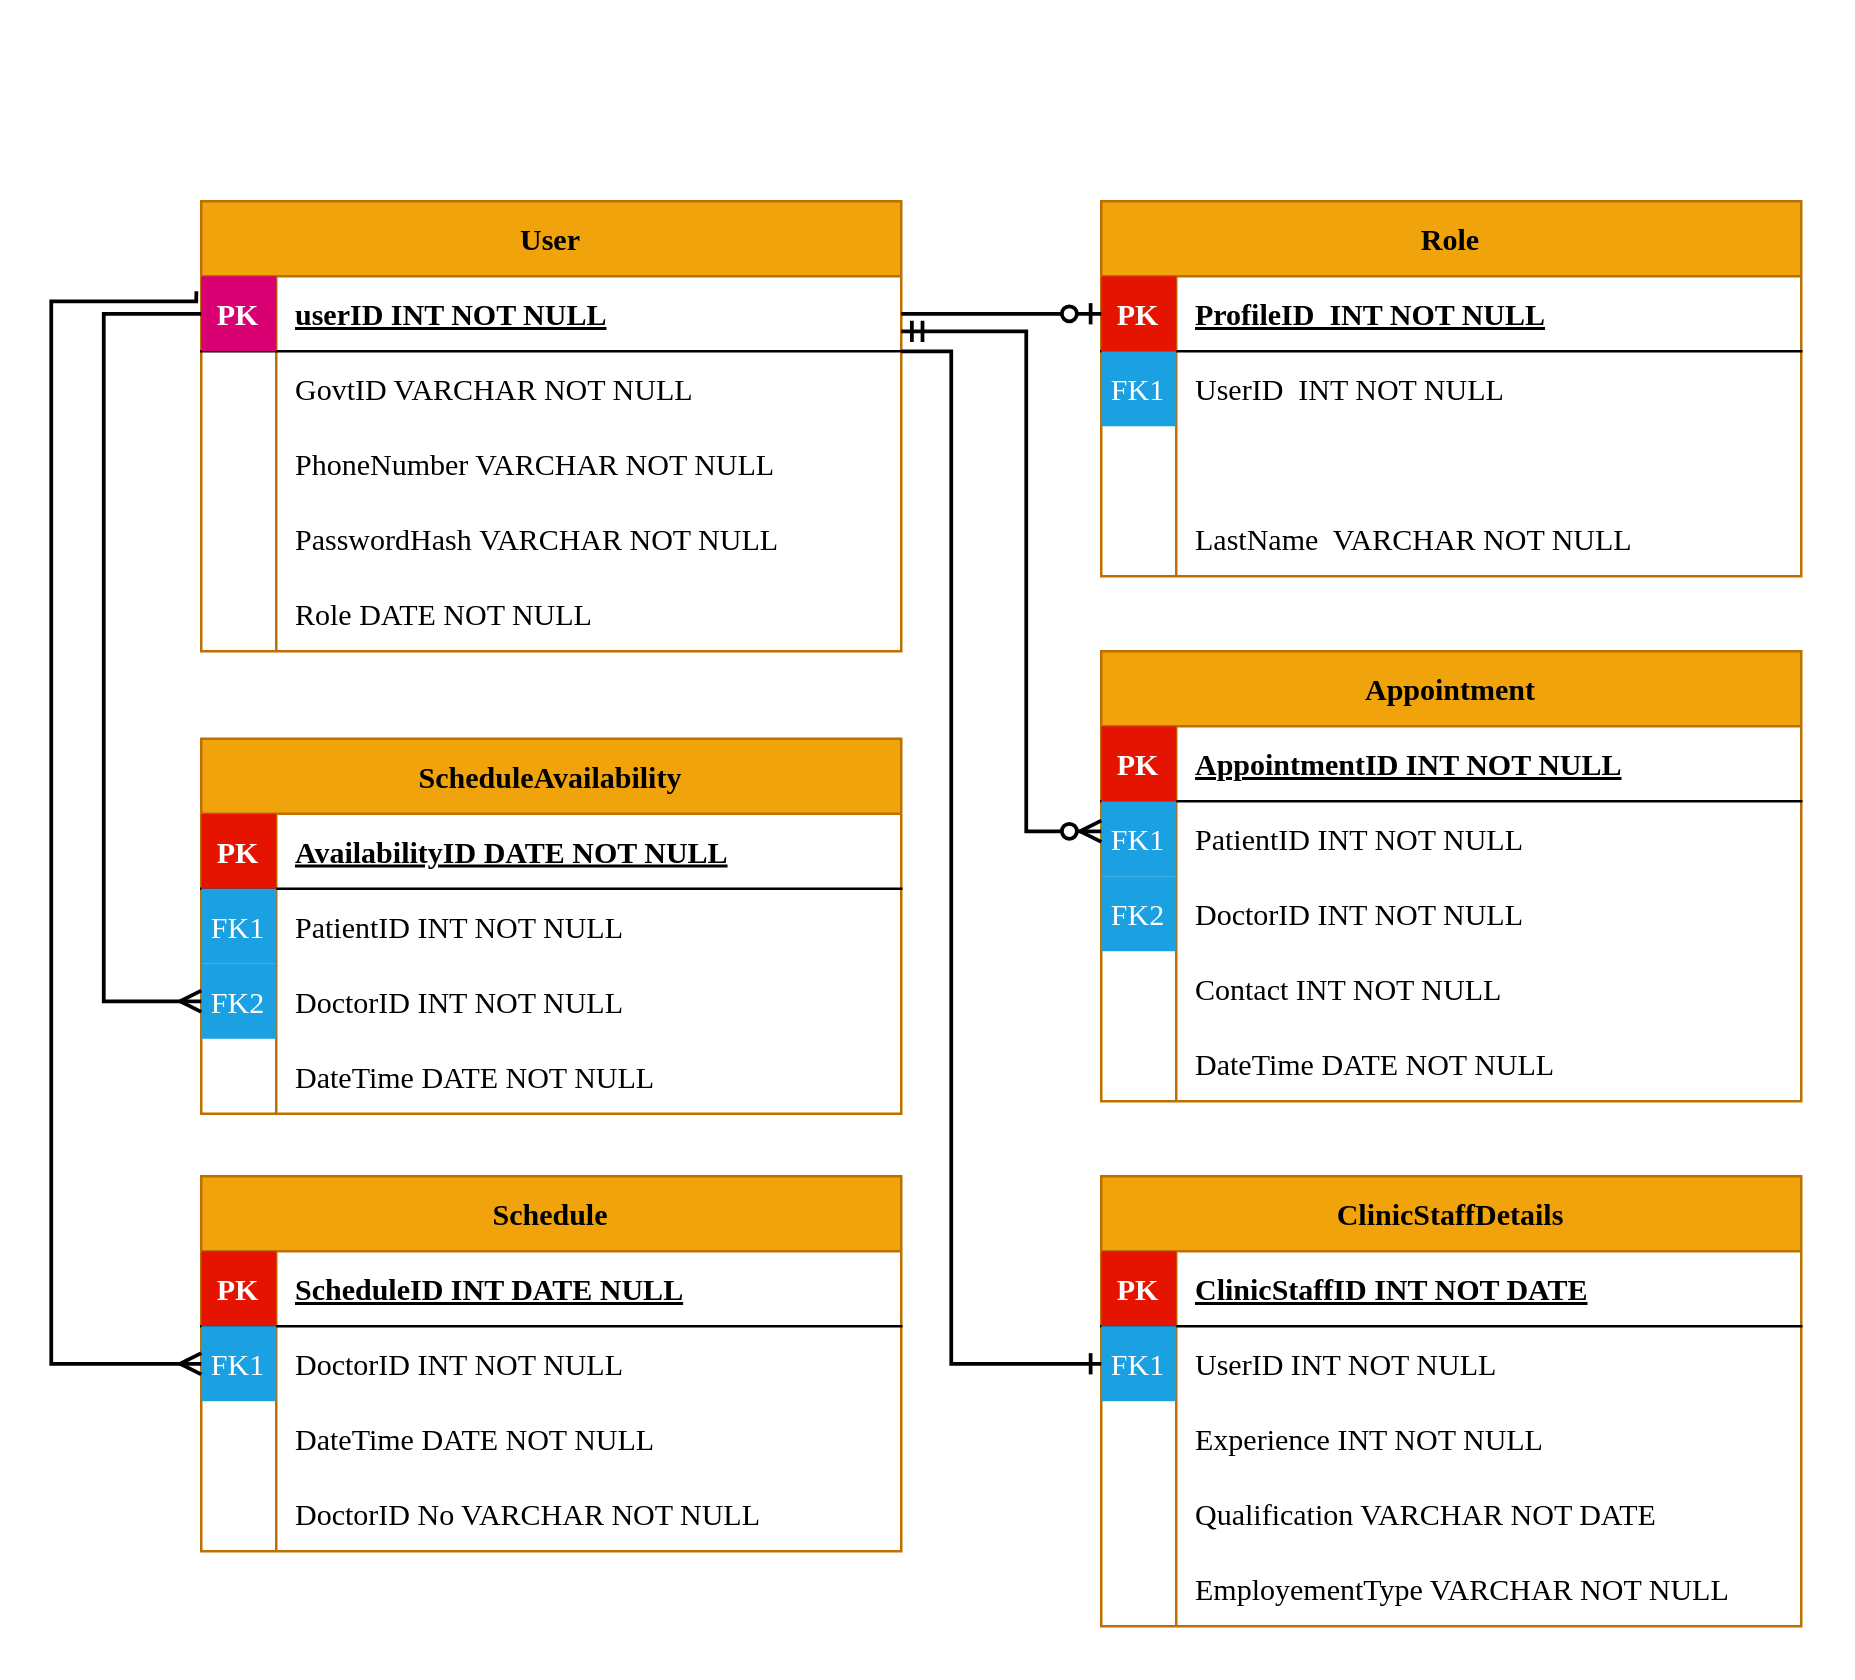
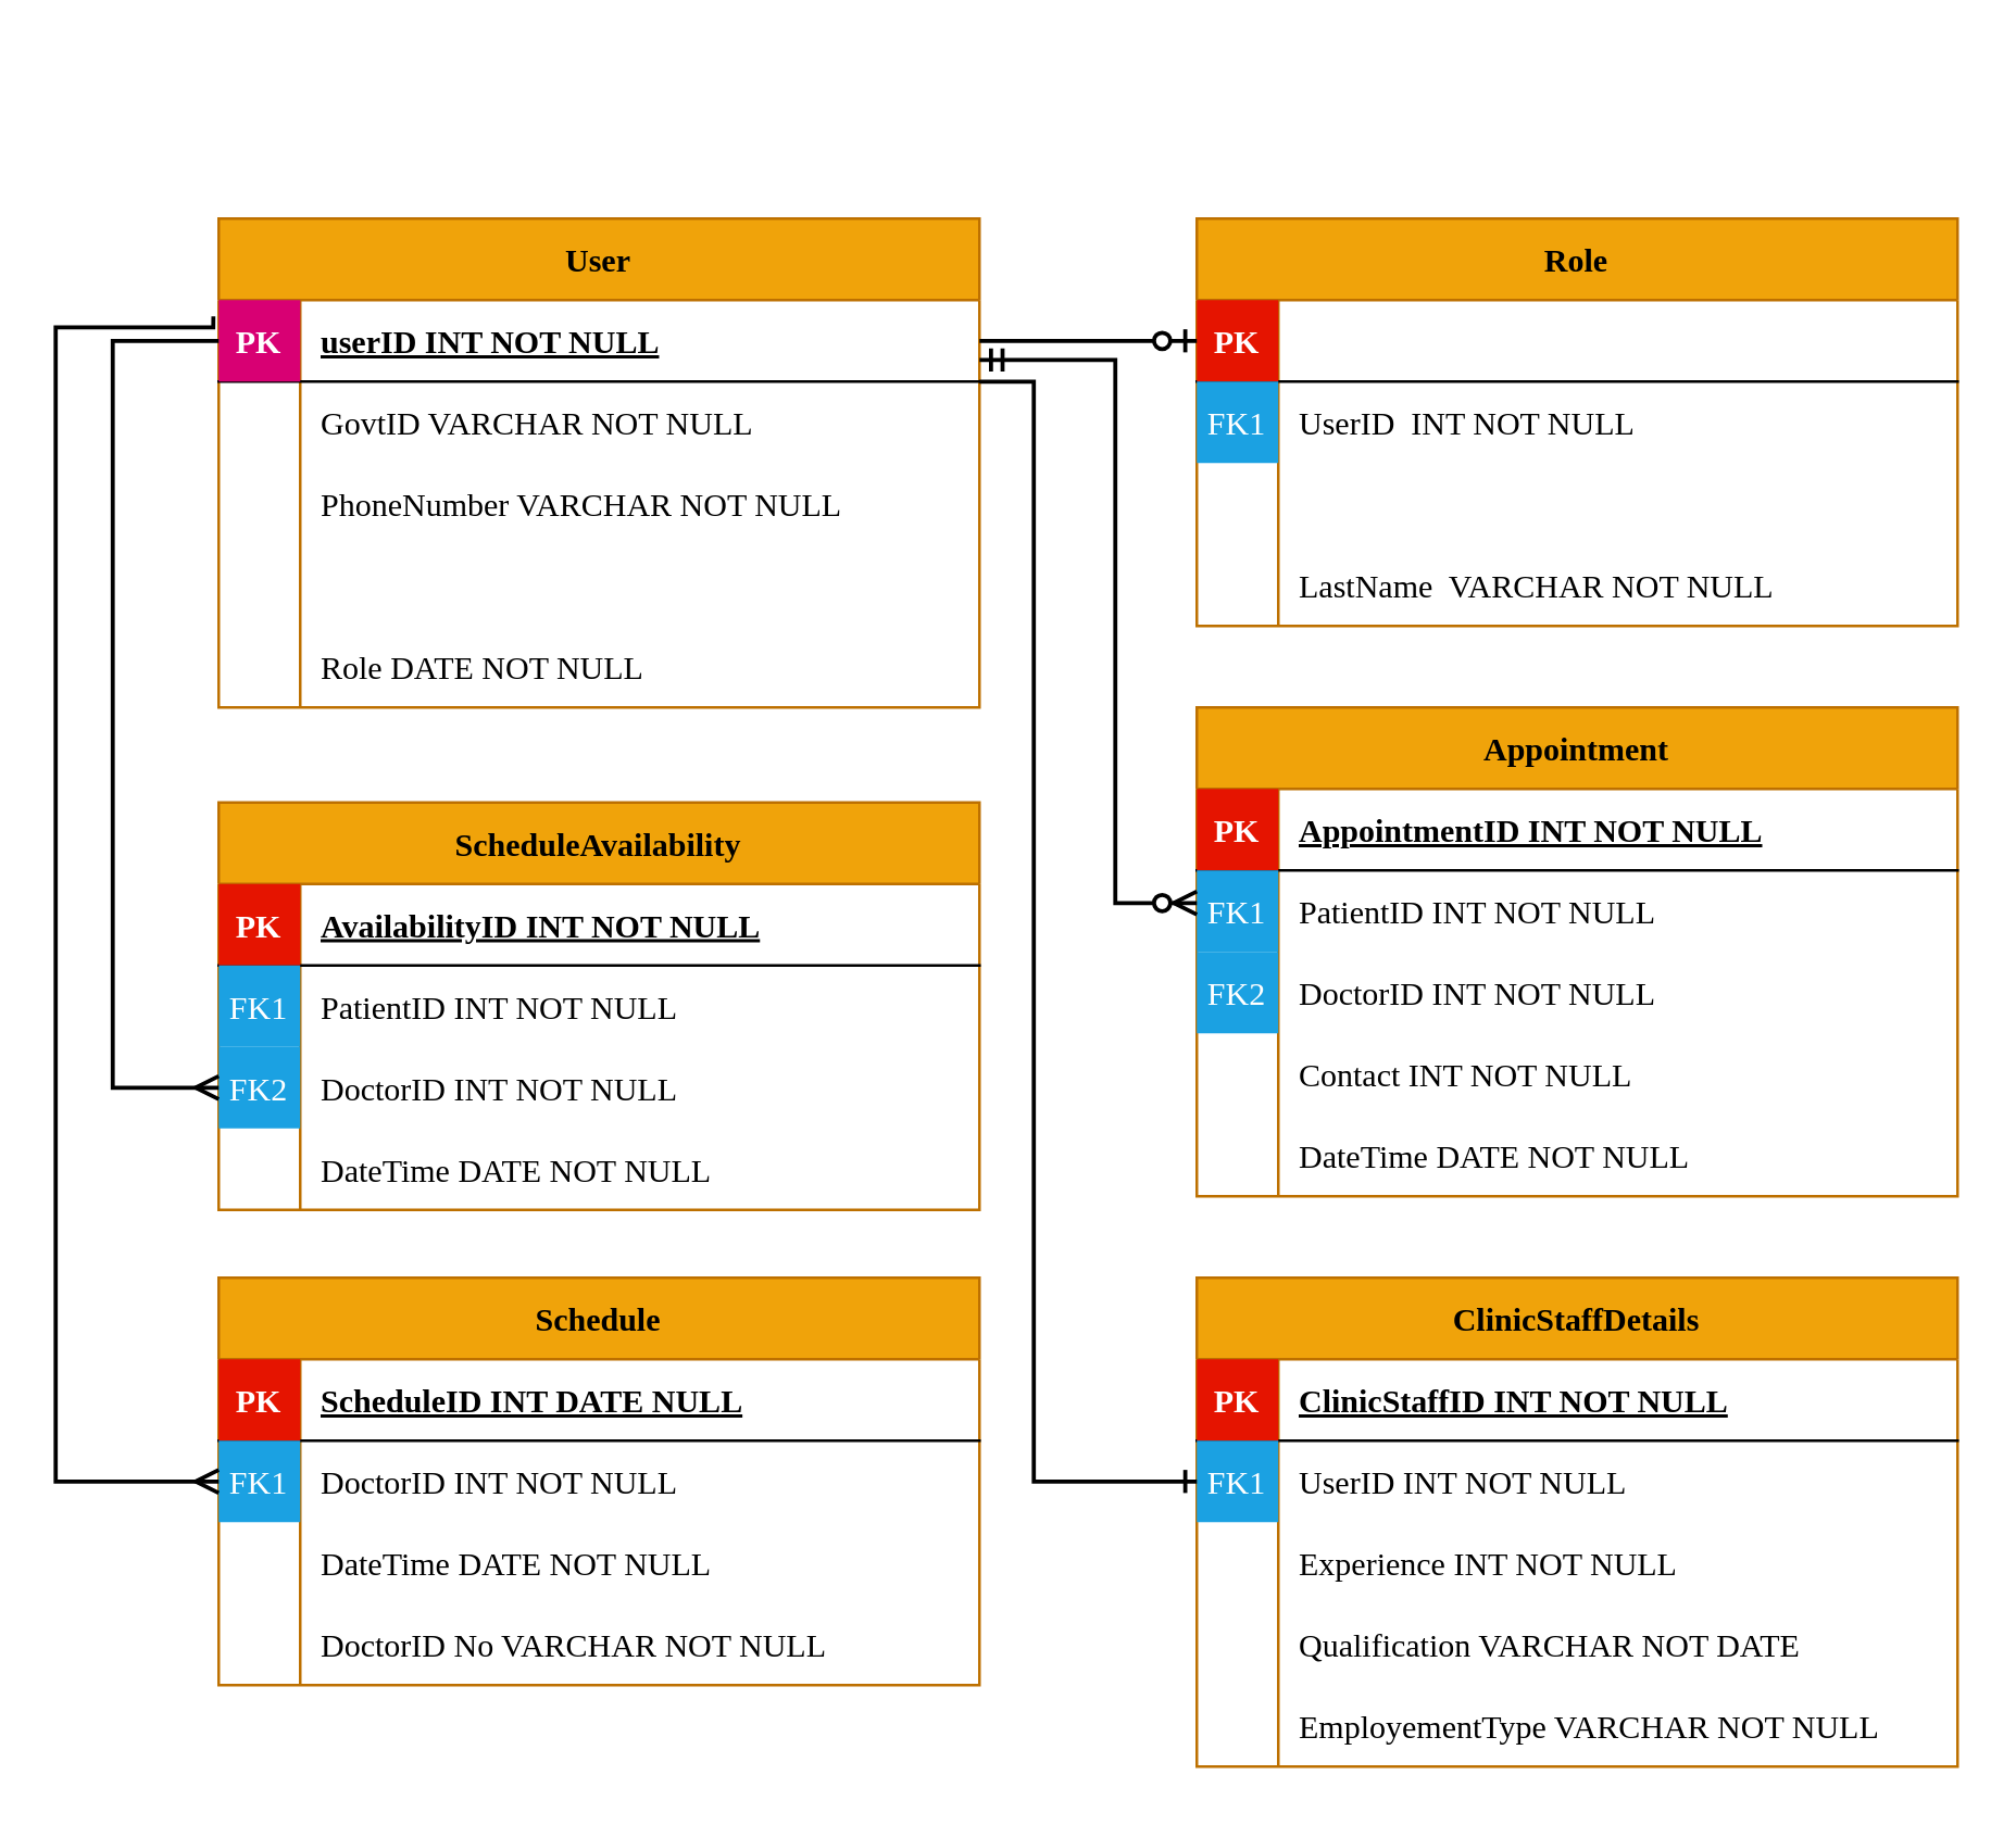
- <mxCell id="5" value="ProfileID  INT NOT NULL " style="shape=partialRectangle;overflow=hidden;connectable=0;fillColor=none;top=0;left=0;bottom=0;right=0;align=left;spacingLeft=6;fontStyle=5;fontFamily=Verdana;" parent="3" vertex="1"><mxGeometry x="30" width="250" height="30" as="geometry"><mxRectangle width="250" height="30" as="alternateBounds" /></mxGeometry></mxCell>
- <mxCell id="42" value="PasswordHash VARCHAR NOT NULL" style="shape=partialRectangle;overflow=hidden;connectable=0;fillColor=none;top=0;left=0;bottom=0;right=0;align=left;spacingLeft=6;fontFamily=Verdana;" parent="40" vertex="1"><mxGeometry x="30" width="250" height="30" as="geometry"><mxRectangle width="250" height="30" as="alternateBounds" /></mxGeometry></mxCell>
- <mxCell id="49" value="AvailabilityID DATE NOT NULL " style="shape=partialRectangle;overflow=hidden;connectable=0;fillColor=none;top=0;left=0;bottom=0;right=0;align=left;spacingLeft=6;fontStyle=5;fontFamily=Verdana;" parent="47" vertex="1"><mxGeometry x="30" width="250" height="30" as="geometry"><mxRectangle width="250" height="30" as="alternateBounds" /></mxGeometry></mxCell>
+ <mxCell id="49" value="AvailabilityID INT NOT NULL " style="shape=partialRectangle;overflow=hidden;connectable=0;fillColor=none;top=0;left=0;bottom=0;right=0;align=left;spacingLeft=6;fontStyle=5;fontFamily=Verdana;" parent="47" vertex="1"><mxGeometry x="30" width="250" height="30" as="geometry"><mxRectangle width="250" height="30" as="alternateBounds" /></mxGeometry></mxCell>
- <mxCell id="75" value="ClinicStaffID INT NOT DATE " style="shape=partialRectangle;overflow=hidden;connectable=0;fillColor=none;top=0;left=0;bottom=0;right=0;align=left;spacingLeft=6;fontStyle=5;fontFamily=Verdana;" parent="73" vertex="1"><mxGeometry x="30" width="250" height="30" as="geometry"><mxRectangle width="250" height="30" as="alternateBounds" /></mxGeometry></mxCell>
+ <mxCell id="75" value="ClinicStaffID INT NOT NULL " style="shape=partialRectangle;overflow=hidden;connectable=0;fillColor=none;top=0;left=0;bottom=0;right=0;align=left;spacingLeft=6;fontStyle=5;fontFamily=Verdana;" parent="73" vertex="1"><mxGeometry x="30" width="250" height="30" as="geometry"><mxRectangle width="250" height="30" as="alternateBounds" /></mxGeometry></mxCell>
